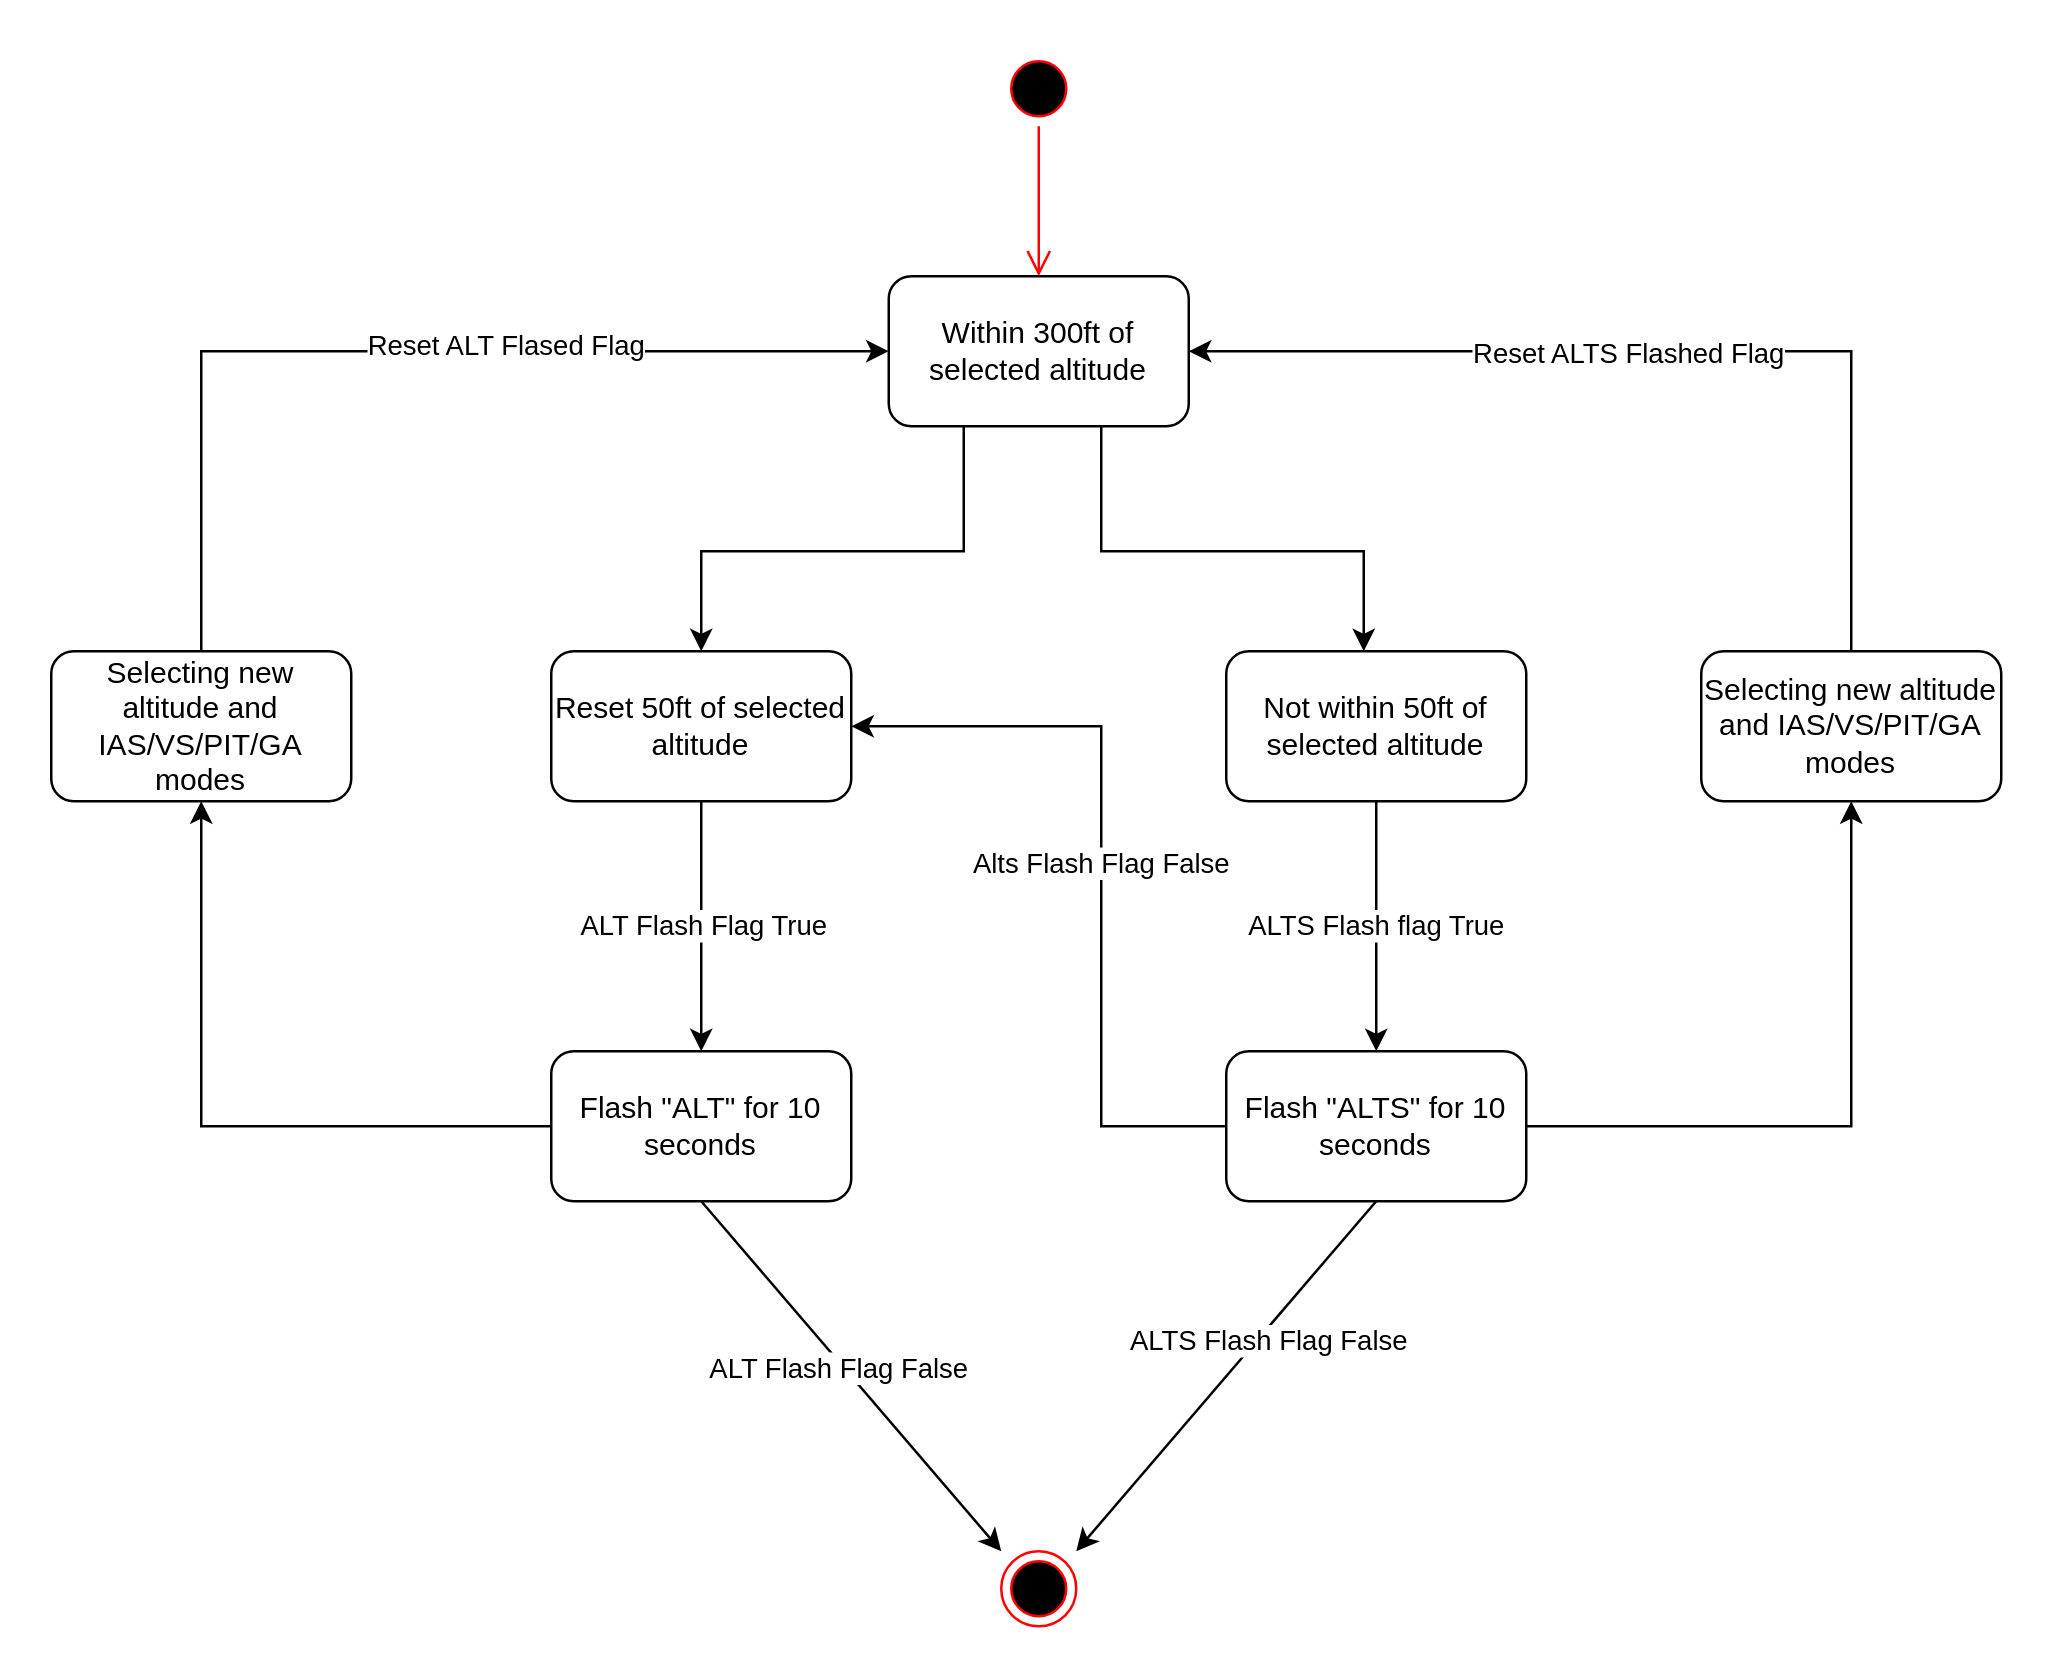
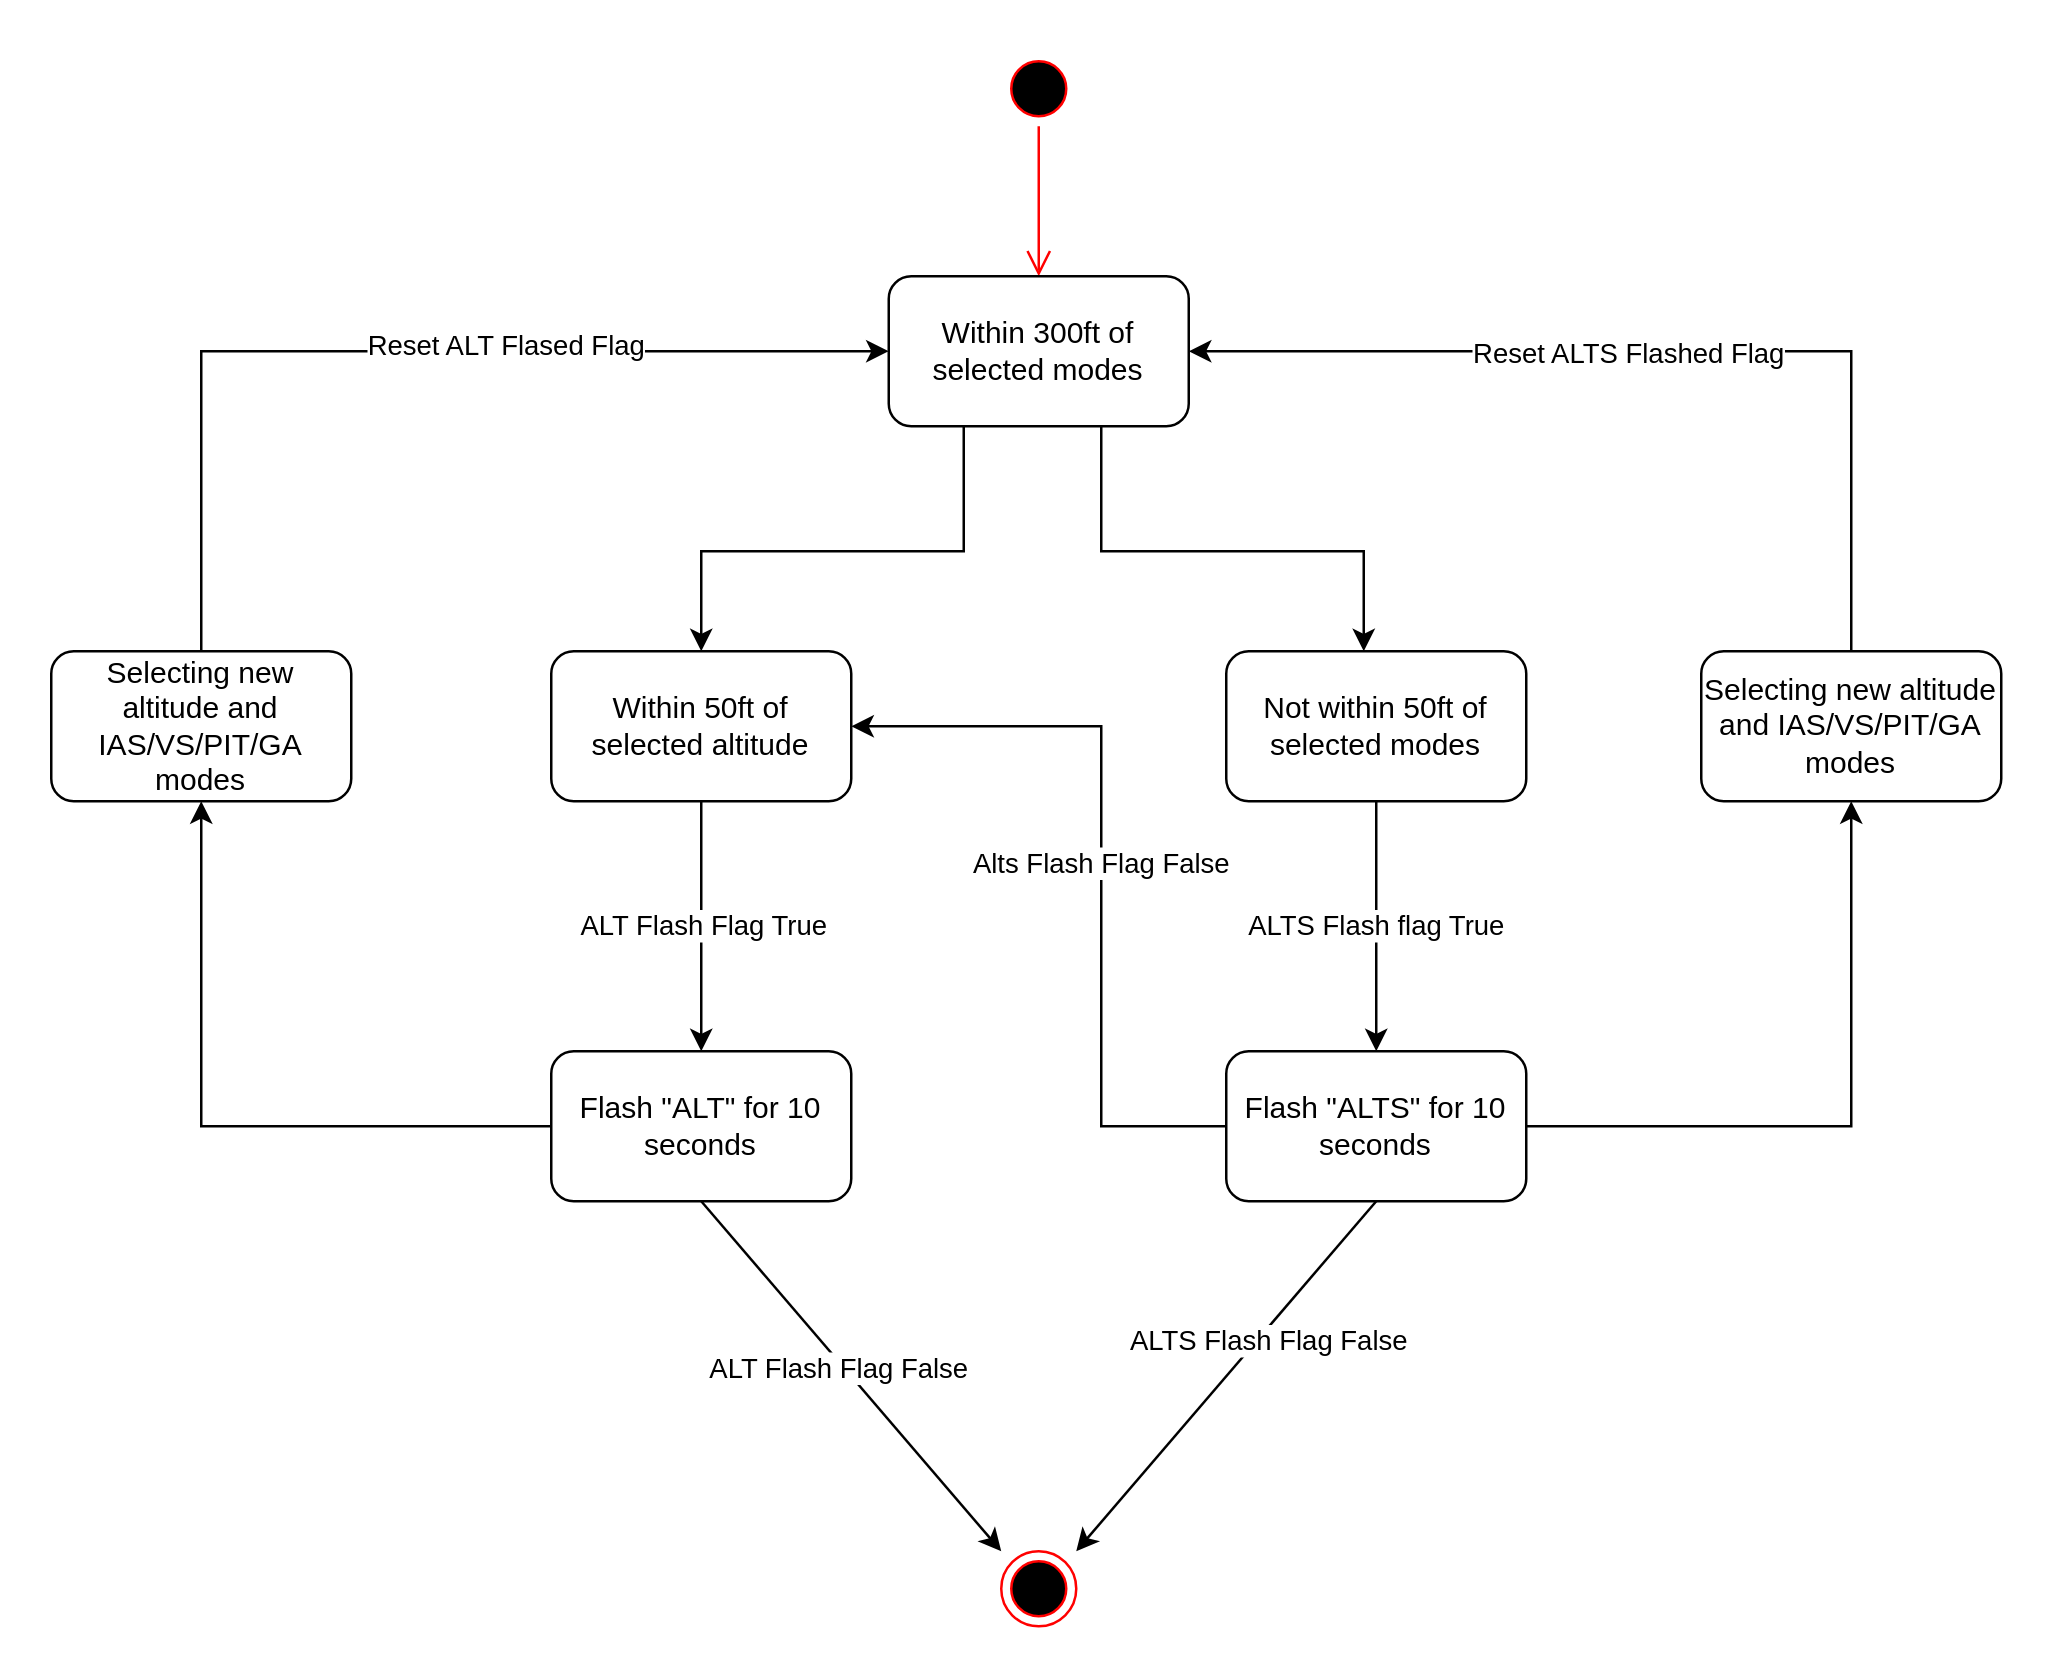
- <mxCell id="4" value="Within 300ft of selected altitude" style="rounded=1;whiteSpace=wrap;html=1;" vertex="1" parent="1"><mxGeometry x="355" y="110" width="120" height="60" as="geometry" /></mxCell>
+ <mxCell id="4" value="Within 300ft of selected modes" style="rounded=1;whiteSpace=wrap;html=1;" vertex="1" parent="1"><mxGeometry x="355" y="110" width="120" height="60" as="geometry" /></mxCell>
- <mxCell id="6" value="Reset 50ft of selected altitude" style="rounded=1;whiteSpace=wrap;html=1;" vertex="1" parent="1"><mxGeometry x="220" y="260" width="120" height="60" as="geometry" /></mxCell>
+ <mxCell id="6" value="Within 50ft of selected altitude" style="rounded=1;whiteSpace=wrap;html=1;" vertex="1" parent="1"><mxGeometry x="220" y="260" width="120" height="60" as="geometry" /></mxCell>
- <mxCell id="9" value="Not within 50ft of selected altitude" style="rounded=1;whiteSpace=wrap;html=1;" vertex="1" parent="1"><mxGeometry x="490" y="260" width="120" height="60" as="geometry" /></mxCell>
+ <mxCell id="9" value="Not within 50ft of selected modes" style="rounded=1;whiteSpace=wrap;html=1;" vertex="1" parent="1"><mxGeometry x="490" y="260" width="120" height="60" as="geometry" /></mxCell>
